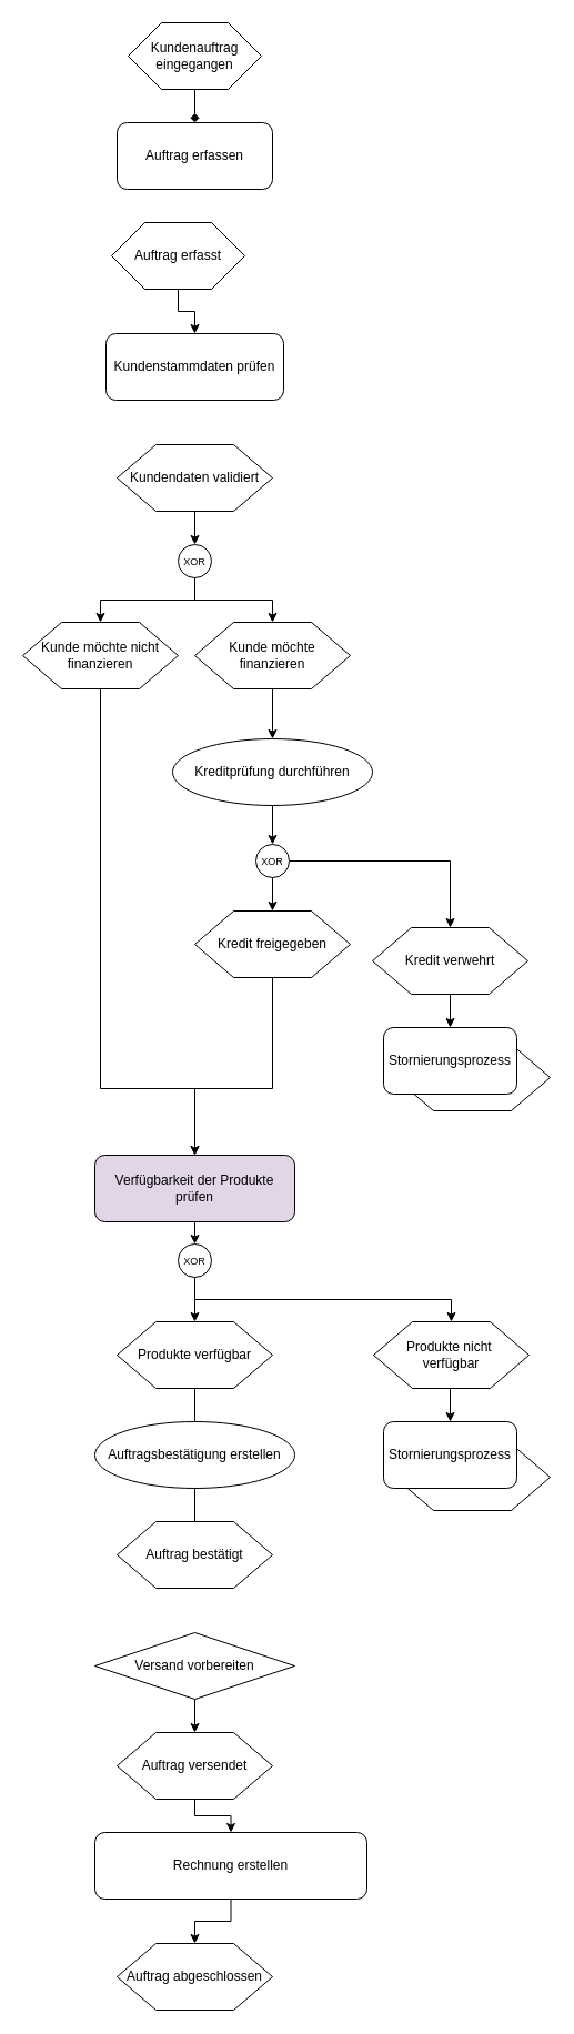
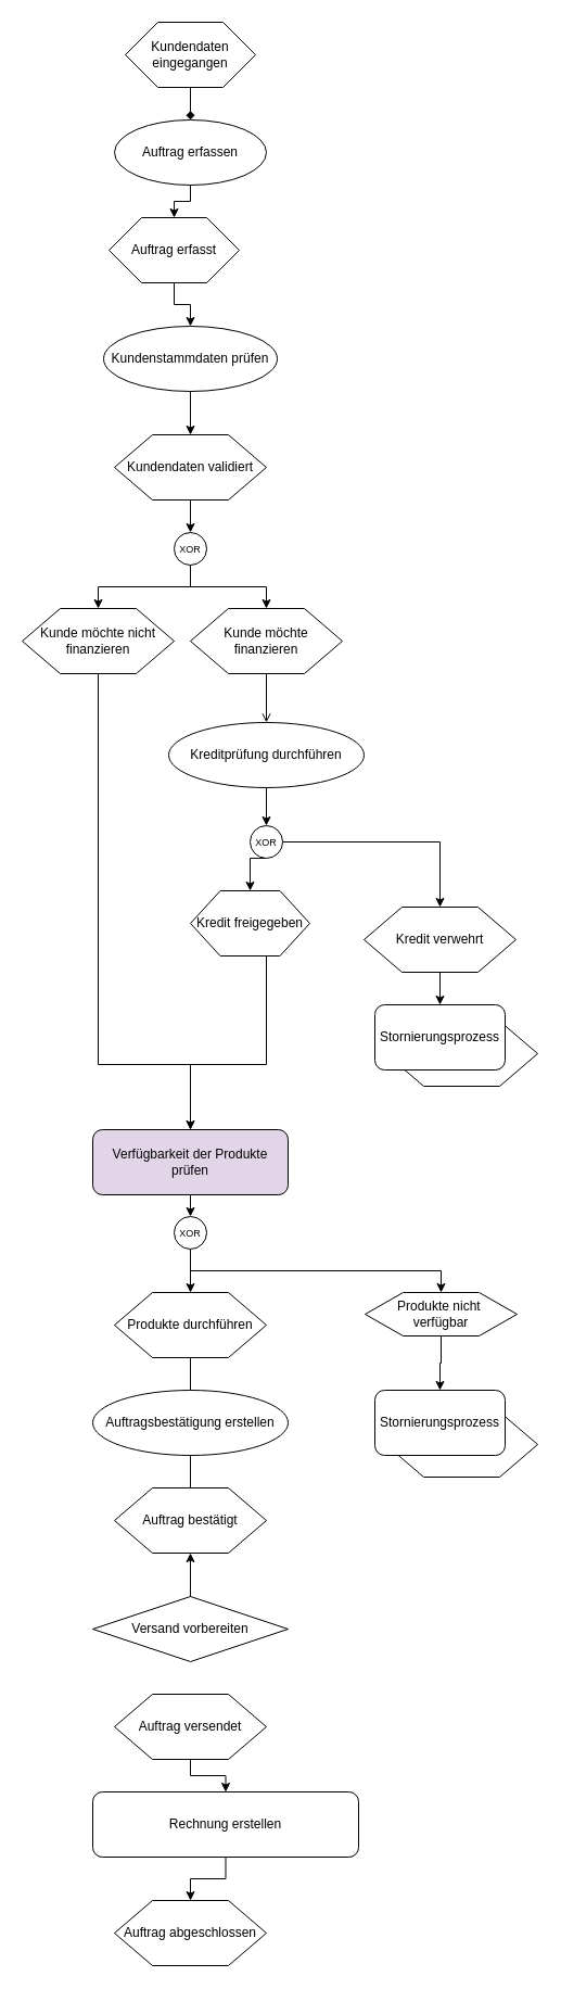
- <mxCell id="3" value="Kundenauftrag eingegangen" style="shape=hexagon;whiteSpace=wrap;html=1;aspect=fixed;" vertex="1" parent="1"><mxGeometry x="115" y="20" width="120" height="60" as="geometry" /></mxCell>
+ <mxCell id="3" value="Kundendaten eingegangen" style="shape=hexagon;whiteSpace=wrap;html=1;aspect=fixed;" vertex="1" parent="1"><mxGeometry x="115" y="20" width="120" height="60" as="geometry" /></mxCell>
- <mxCell id="4" value="Auftrag erfassen" style="rounded=1;whiteSpace=wrap;html=1;" vertex="1" parent="1"><mxGeometry x="105" y="110" width="140" height="60" as="geometry" /></mxCell>
+ <mxCell id="4" value="Auftrag erfassen" style="ellipse;whiteSpace=wrap;html=1;" vertex="1" parent="1"><mxGeometry x="105" y="110" width="140" height="60" as="geometry" /></mxCell>
+ <mxCell id="23" style="edgeStyle=orthogonalEdgeStyle;rounded=0;" edge="1" parent="1" source="4" target="5"><mxGeometry relative="1" as="geometry" /></mxCell>
- <mxCell id="6" value="Kundenstammdaten prüfen" style="rounded=1;whiteSpace=wrap;html=1;" vertex="1" parent="1"><mxGeometry x="95" y="300" width="160" height="60" as="geometry" /></mxCell>
+ <mxCell id="6" value="Kundenstammdaten prüfen" style="ellipse;whiteSpace=wrap;html=1;" vertex="1" parent="1"><mxGeometry x="95" y="300" width="160" height="60" as="geometry" /></mxCell>
+ <mxCell id="25" style="edgeStyle=orthogonalEdgeStyle;rounded=0;" edge="1" parent="1" source="6" target="8"><mxGeometry relative="1" as="geometry" /></mxCell>
- <mxCell id="34" style="edgeStyle=orthogonalEdgeStyle;rounded=0;orthogonalLoop=1;jettySize=auto;html=1;exitX=0.5;exitY=1;exitDx=0;exitDy=0;entryX=0.5;entryY=0;entryDx=0;entryDy=0;fontFamily=Helvetica;fontSize=12;fontColor=default;" edge="1" parent="1" source="35" target="10"><mxGeometry relative="1" as="geometry" /></mxCell>
+ <mxCell id="34" style="edgeStyle=orthogonalEdgeStyle;rounded=0;orthogonalLoop=1;jettySize=auto;html=1;exitX=0.5;exitY=1;exitDx=0;exitDy=0;entryX=0.5;entryY=0;entryDx=0;entryDy=0;fontFamily=Helvetica;fontSize=12;fontColor=default;endArrow=open;" edge="1" parent="1" source="35" target="10"><mxGeometry relative="1" as="geometry" /></mxCell>
- <mxCell id="12" value="Kredit freigegeben" style="shape=hexagon;whiteSpace=wrap;html=1;aspect=fixed;" vertex="1" parent="1"><mxGeometry x="175" y="820" width="140" height="60" as="geometry" /></mxCell>
+ <mxCell id="12" value="Kredit freigegeben" style="shape=hexagon;whiteSpace=wrap;html=1;aspect=fixed;" vertex="1" parent="1"><mxGeometry x="175" y="820" width="110" height="60" as="geometry" /></mxCell>
- <mxCell id="15" value="Produkte verfügbar" style="shape=hexagon;whiteSpace=wrap;html=1;aspect=fixed;" vertex="1" parent="1"><mxGeometry x="105" y="1190" width="140" height="60" as="geometry" /></mxCell>
+ <mxCell id="15" value="Produkte durchführen" style="shape=hexagon;whiteSpace=wrap;html=1;aspect=fixed;" vertex="1" parent="1"><mxGeometry x="105" y="1190" width="140" height="60" as="geometry" /></mxCell>
- <mxCell id="48" value="&lt;div&gt;Produkte nicht&amp;nbsp;&lt;/div&gt;&lt;div&gt;verfügbar&lt;/div&gt;" style="shape=hexagon;whiteSpace=wrap;html=1;aspect=fixed;" vertex="1" parent="1"><mxGeometry x="336" y="1190" width="140" height="60" as="geometry" /></mxCell>
+ <mxCell id="48" value="&lt;div&gt;Produkte nicht&amp;nbsp;&lt;/div&gt;&lt;div&gt;verfügbar&lt;/div&gt;" style="shape=hexagon;whiteSpace=wrap;html=1;aspect=fixed;" vertex="1" parent="1"><mxGeometry x="336" y="1190" width="140" height="40" as="geometry" /></mxCell>
- <mxCell id="28" style="edgeStyle=orthogonalEdgeStyle;rounded=0;" edge="1" parent="1" source="18" target="19"><mxGeometry relative="1" as="geometry" /></mxCell>
+ <mxCell id="28" style="edgeStyle=orthogonalEdgeStyle;rounded=0;" edge="1" parent="1" source="18" target="17"><mxGeometry relative="1" as="geometry" /></mxCell>
